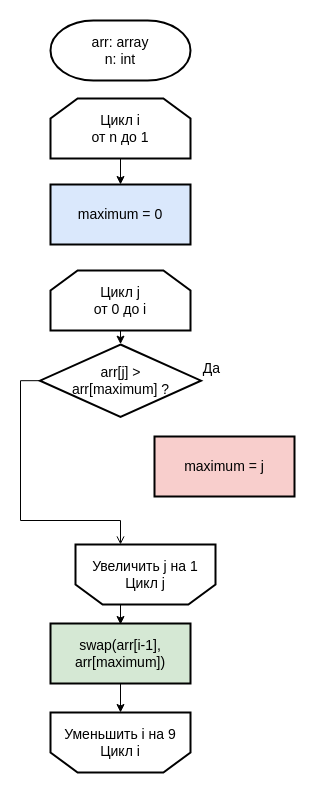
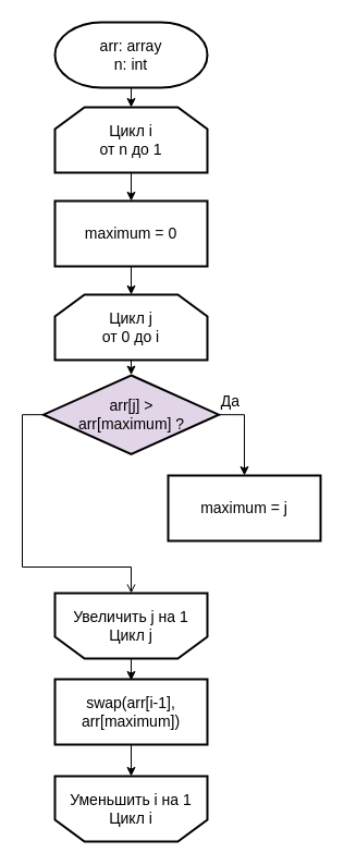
+ <mxCell id="2" style="edgeStyle=orthogonalEdgeStyle;rounded=0;orthogonalLoop=1;jettySize=auto;html=1;exitX=0.5;exitY=1;exitDx=0;exitDy=0;exitPerimeter=0;entryX=0.5;entryY=0;entryDx=0;entryDy=0;entryPerimeter=0;" edge="1" parent="1" source="3" target="5"><mxGeometry relative="1" as="geometry" /></mxCell>
- <mxCell id="16" value="&lt;span style=&quot;font-size: 14px&quot;&gt;maximum = 0&lt;/span&gt;" style="whiteSpace=wrap;html=1;strokeWidth=2;fillColor=#dae8fc;" vertex="1" parent="1"><mxGeometry x="50" y="184" width="140" height="60" as="geometry" /></mxCell>
+ <mxCell id="16" value="&lt;span style=&quot;font-size: 14px&quot;&gt;maximum = 0&lt;/span&gt;" style="whiteSpace=wrap;html=1;strokeWidth=2;" vertex="1" parent="1"><mxGeometry x="50" y="184" width="140" height="60" as="geometry" /></mxCell>
+ <mxCell id="15" style="edgeStyle=orthogonalEdgeStyle;rounded=0;orthogonalLoop=1;jettySize=auto;html=1;exitX=0.5;exitY=1;exitDx=0;exitDy=0;entryX=0.5;entryY=0;entryDx=0;entryDy=0;entryPerimeter=0;" edge="1" parent="1" source="16" target="8"><mxGeometry relative="1" as="geometry" /></mxCell>
- <mxCell id="13" value="&lt;font style=&quot;font-size: 14px&quot;&gt;arr[j] &amp;gt; &lt;br&gt;arr[maximum] ?&lt;/font&gt;" style="rhombus;whiteSpace=wrap;html=1;strokeWidth=2;" vertex="1" parent="1"><mxGeometry x="39.5" y="344" width="161" height="72.35" as="geometry" /></mxCell>
+ <mxCell id="13" value="&lt;font style=&quot;font-size: 14px&quot;&gt;arr[j] &amp;gt; &lt;br&gt;arr[maximum] ?&lt;/font&gt;" style="rhombus;whiteSpace=wrap;html=1;strokeWidth=2;fillColor=#e1d5e7;" vertex="1" parent="1"><mxGeometry x="39.5" y="344" width="161" height="72.35" as="geometry" /></mxCell>
+ <mxCell id="11" style="edgeStyle=orthogonalEdgeStyle;rounded=0;orthogonalLoop=1;jettySize=auto;html=1;exitX=1;exitY=0.5;exitDx=0;exitDy=0;entryX=0.5;entryY=0;entryDx=0;entryDy=0;" edge="1" parent="1" source="13" target="17"><mxGeometry relative="1" as="geometry" /></mxCell>
- <mxCell id="17" value="&lt;font style=&quot;font-size: 14px&quot;&gt;maximum = j&lt;/font&gt;" style="whiteSpace=wrap;html=1;strokeWidth=2;fillColor=#f8cecc;" vertex="1" parent="1"><mxGeometry x="154" y="436" width="140" height="60" as="geometry" /></mxCell>
+ <mxCell id="17" value="&lt;font style=&quot;font-size: 14px&quot;&gt;maximum = j&lt;/font&gt;" style="whiteSpace=wrap;html=1;strokeWidth=2;" vertex="1" parent="1"><mxGeometry x="154" y="436" width="140" height="60" as="geometry" /></mxCell>
- <mxCell id="10" value="&lt;font style=&quot;font-size: 14px&quot;&gt;&lt;span style=&quot;background-color: rgb(255 , 255 , 255)&quot;&gt;Увеличить j на 1&lt;/span&gt;&lt;br&gt;&lt;span style=&quot;background-color: rgb(255 , 255 , 255)&quot;&gt;Цикл j&lt;/span&gt;&lt;/font&gt;" style="strokeWidth=2;html=1;shape=stencil(rZVNb4MwDIZ/Ta5VIFpXjlPWnapeetg5pe6ICgkKWbv9+6W4aHwMxrxKHPBreB9sbIUJWWWqBBZzowpg4pnF8cbaMggbXWgfwnCbYWLJMbxgmKwwVFUJqUftrJxW+xwwU3lnT3DRB39z0CYDh65izfhTeOZ6CZlaY4KJtqbqZFr5YKa0Ce/yDzTjiwfEfN5ijMpAKMCD66jf5W1RYPELmRTNI+0IpG5FDfc30uvfSRGNtKZ0r8+KZsK2hLr4gsc9XLKayduReAm1OlIvm60jVDfCEzIoYwso5F6lpzdn383hx68s1XW5B4kmXdgztIau16upBjQOuTYth8d/O/QaeAeLJcGC39mBUgblb6S5rWBiaIM+mIhaHRkjIY/WwcR8HXWe4zkyNroDg1rFc60WvgA=);whiteSpace=wrap;flipV=1;" vertex="1" parent="1"><mxGeometry x="75" y="544" width="140" height="60" as="geometry" /></mxCell>
+ <mxCell id="10" value="&lt;font style=&quot;font-size: 14px&quot;&gt;&lt;span style=&quot;background-color: rgb(255 , 255 , 255)&quot;&gt;Увеличить j на 1&lt;/span&gt;&lt;br&gt;&lt;span style=&quot;background-color: rgb(255 , 255 , 255)&quot;&gt;Цикл j&lt;/span&gt;&lt;/font&gt;" style="strokeWidth=2;html=1;shape=stencil(rZVNb4MwDIZ/Ta5VIFpXjlPWnapeetg5pe6ICgkKWbv9+6W4aHwMxrxKHPBreB9sbIUJWWWqBBZzowpg4pnF8cbaMggbXWgfwnCbYWLJMbxgmKwwVFUJqUftrJxW+xwwU3lnT3DRB39z0CYDh65izfhTeOZ6CZlaY4KJtqbqZFr5YKa0Ce/yDzTjiwfEfN5ijMpAKMCD66jf5W1RYPELmRTNI+0IpG5FDfc30uvfSRGNtKZ0r8+KZsK2hLr4gsc9XLKayduReAm1OlIvm60jVDfCEzIoYwso5F6lpzdn383hx68s1XW5B4kmXdgztIau16upBjQOuTYth8d/O/QaeAeLJcGC39mBUgblb6S5rWBiaIM+mIhaHRkjIY/WwcR8HXWe4zkyNroDg1rFc60WvgA=);whiteSpace=wrap;flipV=1;" vertex="1" parent="1"><mxGeometry x="50" y="544" width="140" height="60" as="geometry" /></mxCell>
- <mxCell id="19" value="&lt;span style=&quot;font-size: 14px&quot;&gt;swap(arr[i-1], arr[maximum])&lt;/span&gt;" style="whiteSpace=wrap;html=1;strokeWidth=2;fillColor=#d5e8d4;" vertex="1" parent="1"><mxGeometry x="50" y="623" width="140" height="60" as="geometry" /></mxCell>
+ <mxCell id="19" value="&lt;span style=&quot;font-size: 14px&quot;&gt;swap(arr[i-1], arr[maximum])&lt;/span&gt;" style="whiteSpace=wrap;html=1;strokeWidth=2;" vertex="1" parent="1"><mxGeometry x="50" y="623" width="140" height="60" as="geometry" /></mxCell>
- <mxCell id="6" value="&lt;font style=&quot;font-size: 14px&quot;&gt;&lt;span style=&quot;background-color: rgb(255 , 255 , 255)&quot;&gt;Уменьшить i на 9&lt;/span&gt;&lt;br&gt;&lt;span style=&quot;background-color: rgb(255 , 255 , 255)&quot;&gt;Цикл i&lt;/span&gt;&lt;/font&gt;" style="strokeWidth=2;html=1;shape=stencil(rZVNb4MwDIZ/Ta5VIFpXjlPWnapeetg5pe6ICgkKWbv9+6W4aHwMxrxKHPBreB9sbIUJWWWqBBZzowpg4pnF8cbaMggbXWgfwnCbYWLJMbxgmKwwVFUJqUftrJxW+xwwU3lnT3DRB39z0CYDh65izfhTeOZ6CZlaY4KJtqbqZFr5YKa0Ce/yDzTjiwfEfN5ijMpAKMCD66jf5W1RYPELmRTNI+0IpG5FDfc30uvfSRGNtKZ0r8+KZsK2hLr4gsc9XLKayduReAm1OlIvm60jVDfCEzIoYwso5F6lpzdn383hx68s1XW5B4kmXdgztIau16upBjQOuTYth8d/O/QaeAeLJcGC39mBUgblb6S5rWBiaIM+mIhaHRkjIY/WwcR8HXWe4zkyNroDg1rFc60WvgA=);whiteSpace=wrap;flipV=1;" vertex="1" parent="1"><mxGeometry x="50" y="712" width="140" height="60" as="geometry" /></mxCell>
+ <mxCell id="6" value="&lt;font style=&quot;font-size: 14px&quot;&gt;&lt;span style=&quot;background-color: rgb(255 , 255 , 255)&quot;&gt;Уменьшить i на 1&lt;/span&gt;&lt;br&gt;&lt;span style=&quot;background-color: rgb(255 , 255 , 255)&quot;&gt;Цикл i&lt;/span&gt;&lt;/font&gt;" style="strokeWidth=2;html=1;shape=stencil(rZVNb4MwDIZ/Ta5VIFpXjlPWnapeetg5pe6ICgkKWbv9+6W4aHwMxrxKHPBreB9sbIUJWWWqBBZzowpg4pnF8cbaMggbXWgfwnCbYWLJMbxgmKwwVFUJqUftrJxW+xwwU3lnT3DRB39z0CYDh65izfhTeOZ6CZlaY4KJtqbqZFr5YKa0Ce/yDzTjiwfEfN5ijMpAKMCD66jf5W1RYPELmRTNI+0IpG5FDfc30uvfSRGNtKZ0r8+KZsK2hLr4gsc9XLKayduReAm1OlIvm60jVDfCEzIoYwso5F6lpzdn383hx68s1XW5B4kmXdgztIau16upBjQOuTYth8d/O/QaeAeLJcGC39mBUgblb6S5rWBiaIM+mIhaHRkjIY/WwcR8HXWe4zkyNroDg1rFc60WvgA=);whiteSpace=wrap;flipV=1;" vertex="1" parent="1"><mxGeometry x="50" y="712" width="140" height="60" as="geometry" /></mxCell>
